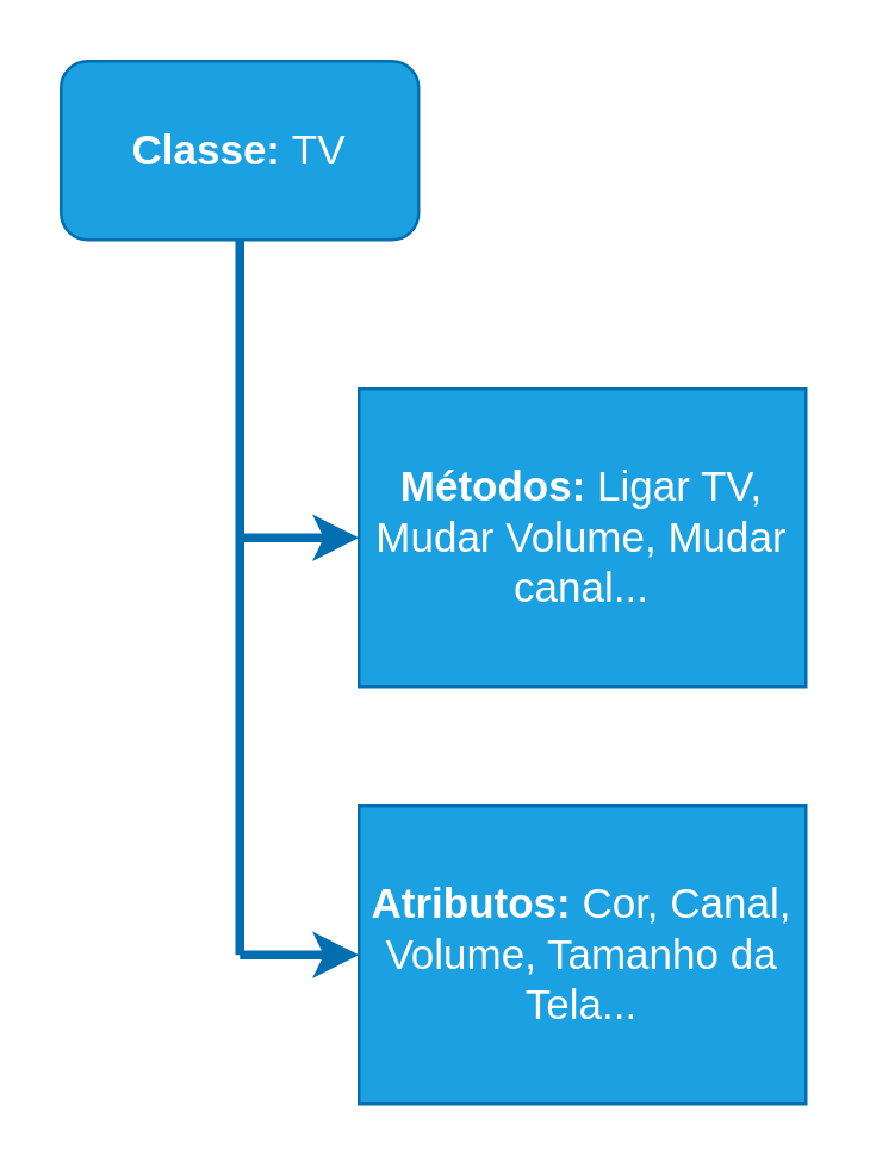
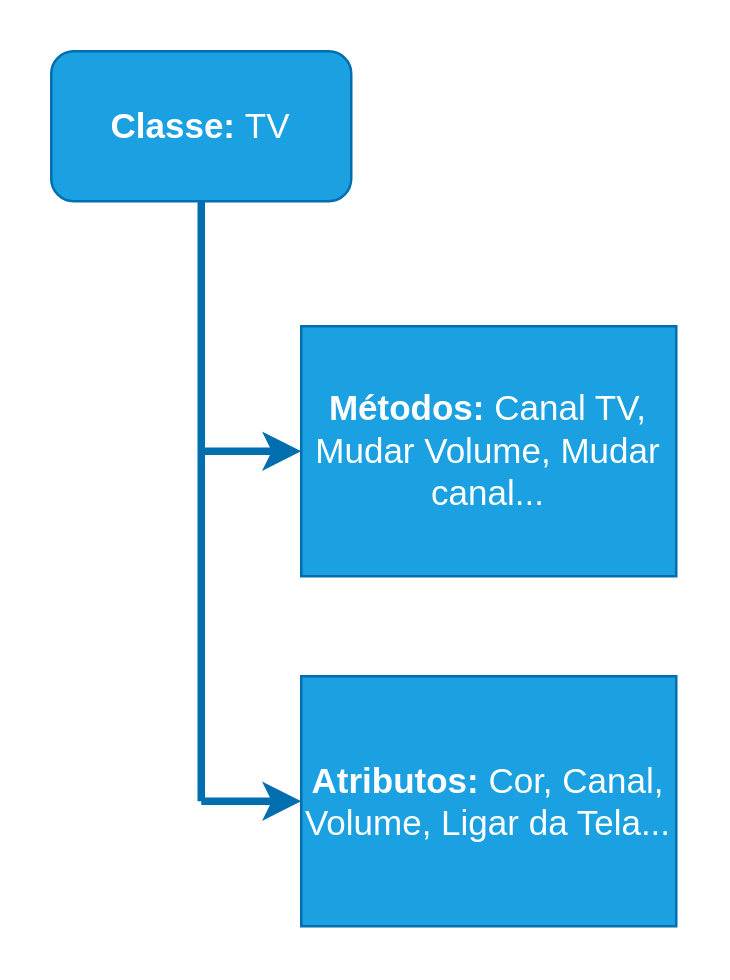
- <mxCell id="6" value="&lt;font style=&quot;font-size: 14px;&quot;&gt;&lt;b&gt;Métodos: &lt;/b&gt;Ligar TV, Mudar Volume, Mudar canal...&lt;/font&gt;" style="rounded=0;whiteSpace=wrap;html=1;fillColor=#1ba1e2;fontColor=#ffffff;strokeColor=#006EAF;" parent="1" vertex="1"><mxGeometry x="120" y="130" width="150" height="100" as="geometry" /></mxCell>
+ <mxCell id="6" value="&lt;font style=&quot;font-size: 14px;&quot;&gt;&lt;b&gt;Métodos: &lt;/b&gt;Canal TV, Mudar Volume, Mudar canal...&lt;/font&gt;" style="rounded=0;whiteSpace=wrap;html=1;fillColor=#1ba1e2;fontColor=#ffffff;strokeColor=#006EAF;" parent="1" vertex="1"><mxGeometry x="120" y="130" width="150" height="100" as="geometry" /></mxCell>
- <mxCell id="7" value="&lt;b style=&quot;font-size: 14px;&quot;&gt;Atributos: &lt;/b&gt;&lt;span style=&quot;font-size: 14px;&quot;&gt;Cor, Canal, Volume, Tamanho da Tela...&lt;/span&gt;" style="rounded=0;whiteSpace=wrap;html=1;fillColor=#1ba1e2;fontColor=#ffffff;strokeColor=#006EAF;" parent="1" vertex="1"><mxGeometry x="120" y="270" width="150" height="100" as="geometry" /></mxCell>
+ <mxCell id="7" value="&lt;b style=&quot;font-size: 14px;&quot;&gt;Atributos: &lt;/b&gt;&lt;span style=&quot;font-size: 14px;&quot;&gt;Cor, Canal, Volume, Ligar da Tela...&lt;/span&gt;" style="rounded=0;whiteSpace=wrap;html=1;fillColor=#1ba1e2;fontColor=#ffffff;strokeColor=#006EAF;" parent="1" vertex="1"><mxGeometry x="120" y="270" width="150" height="100" as="geometry" /></mxCell>
